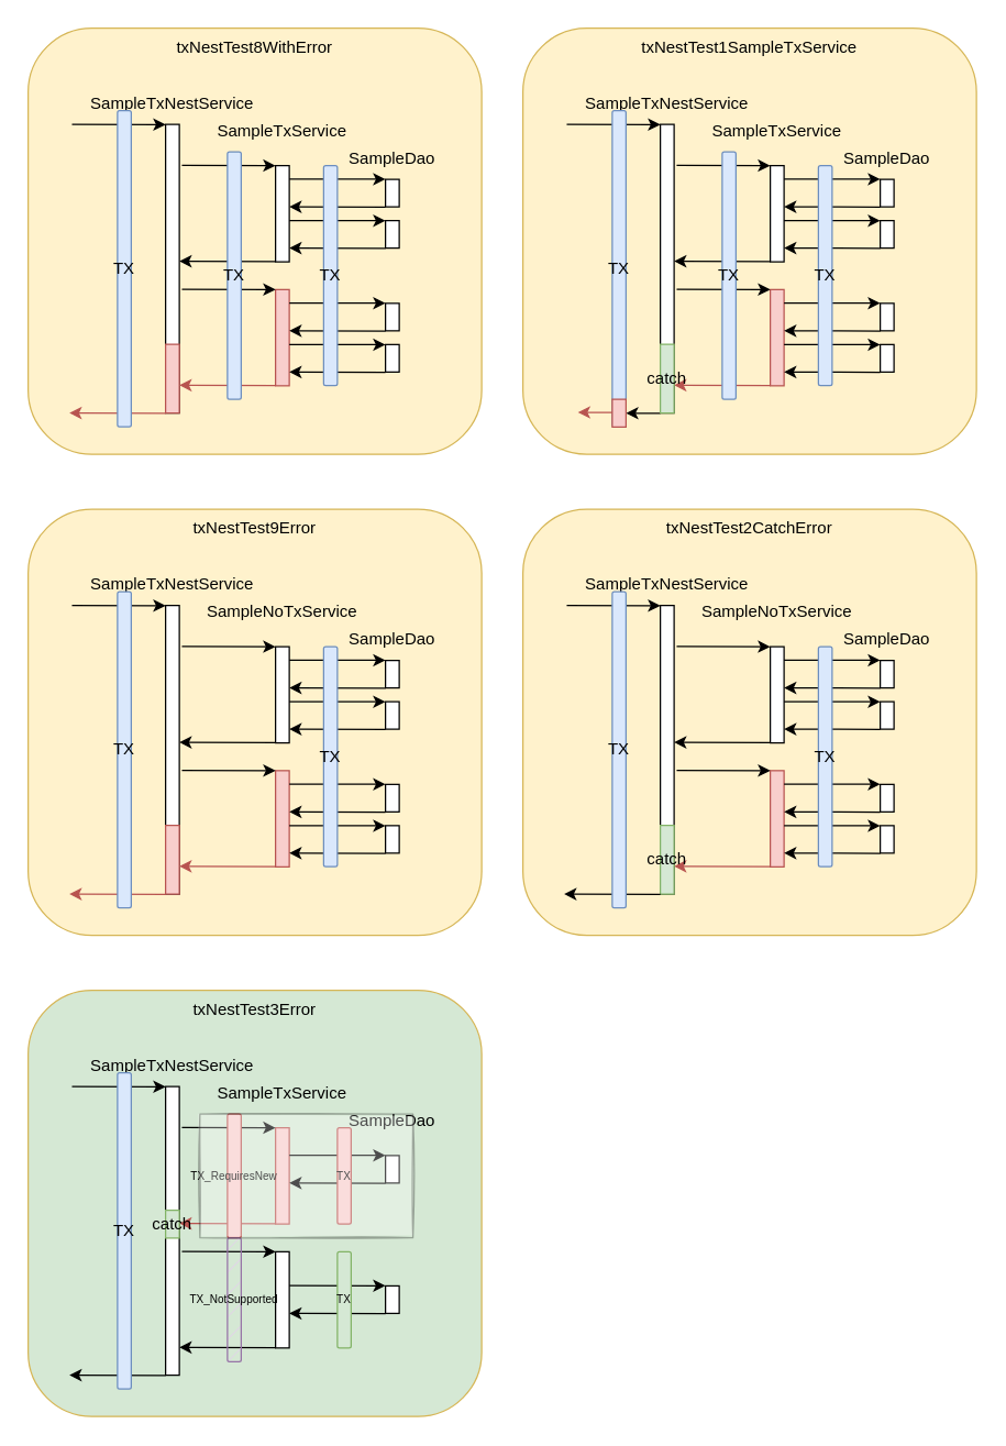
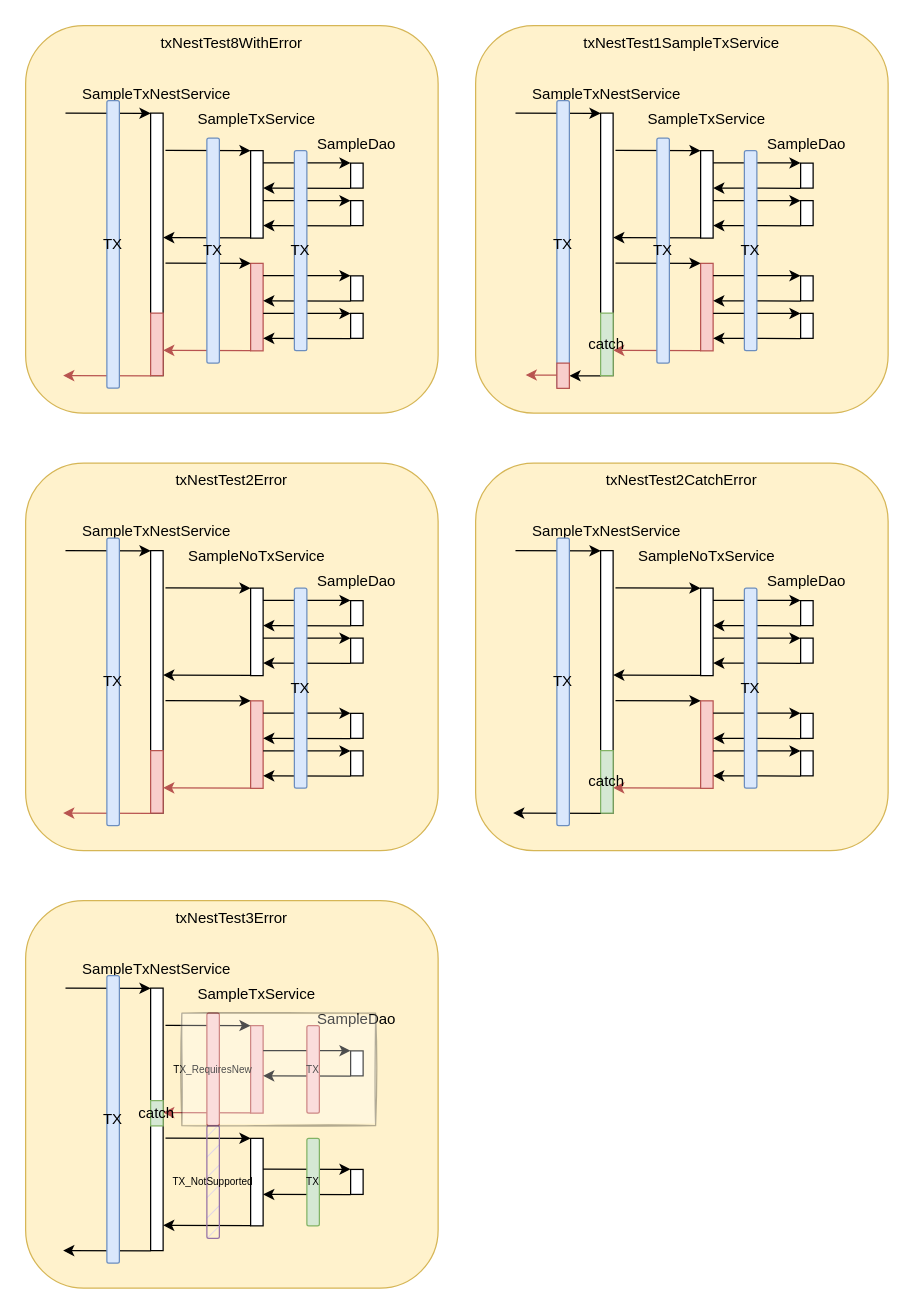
- <mxCell id="30" value="txNestTest9Error" style="rounded=1;whiteSpace=wrap;html=1;fillColor=#fff2cc;strokeColor=#d6b656;verticalAlign=top;" parent="1" vertex="1"><mxGeometry x="20" y="370" width="330" height="310" as="geometry" /></mxCell>
+ <mxCell id="30" value="txNestTest2Error" style="rounded=1;whiteSpace=wrap;html=1;fillColor=#fff2cc;strokeColor=#d6b656;verticalAlign=top;" parent="1" vertex="1"><mxGeometry x="20" y="370" width="330" height="310" as="geometry" /></mxCell>
- <mxCell id="57" value="txNestTest3Error" style="rounded=1;whiteSpace=wrap;html=1;fillColor=#d5e8d4;strokeColor=#d6b656;verticalAlign=top;" parent="1" vertex="1"><mxGeometry x="20" y="720" width="330" height="310" as="geometry" /></mxCell>
+ <mxCell id="57" value="txNestTest3Error" style="rounded=1;whiteSpace=wrap;html=1;fillColor=#fff2cc;strokeColor=#d6b656;verticalAlign=top;" parent="1" vertex="1"><mxGeometry x="20" y="720" width="330" height="310" as="geometry" /></mxCell>
